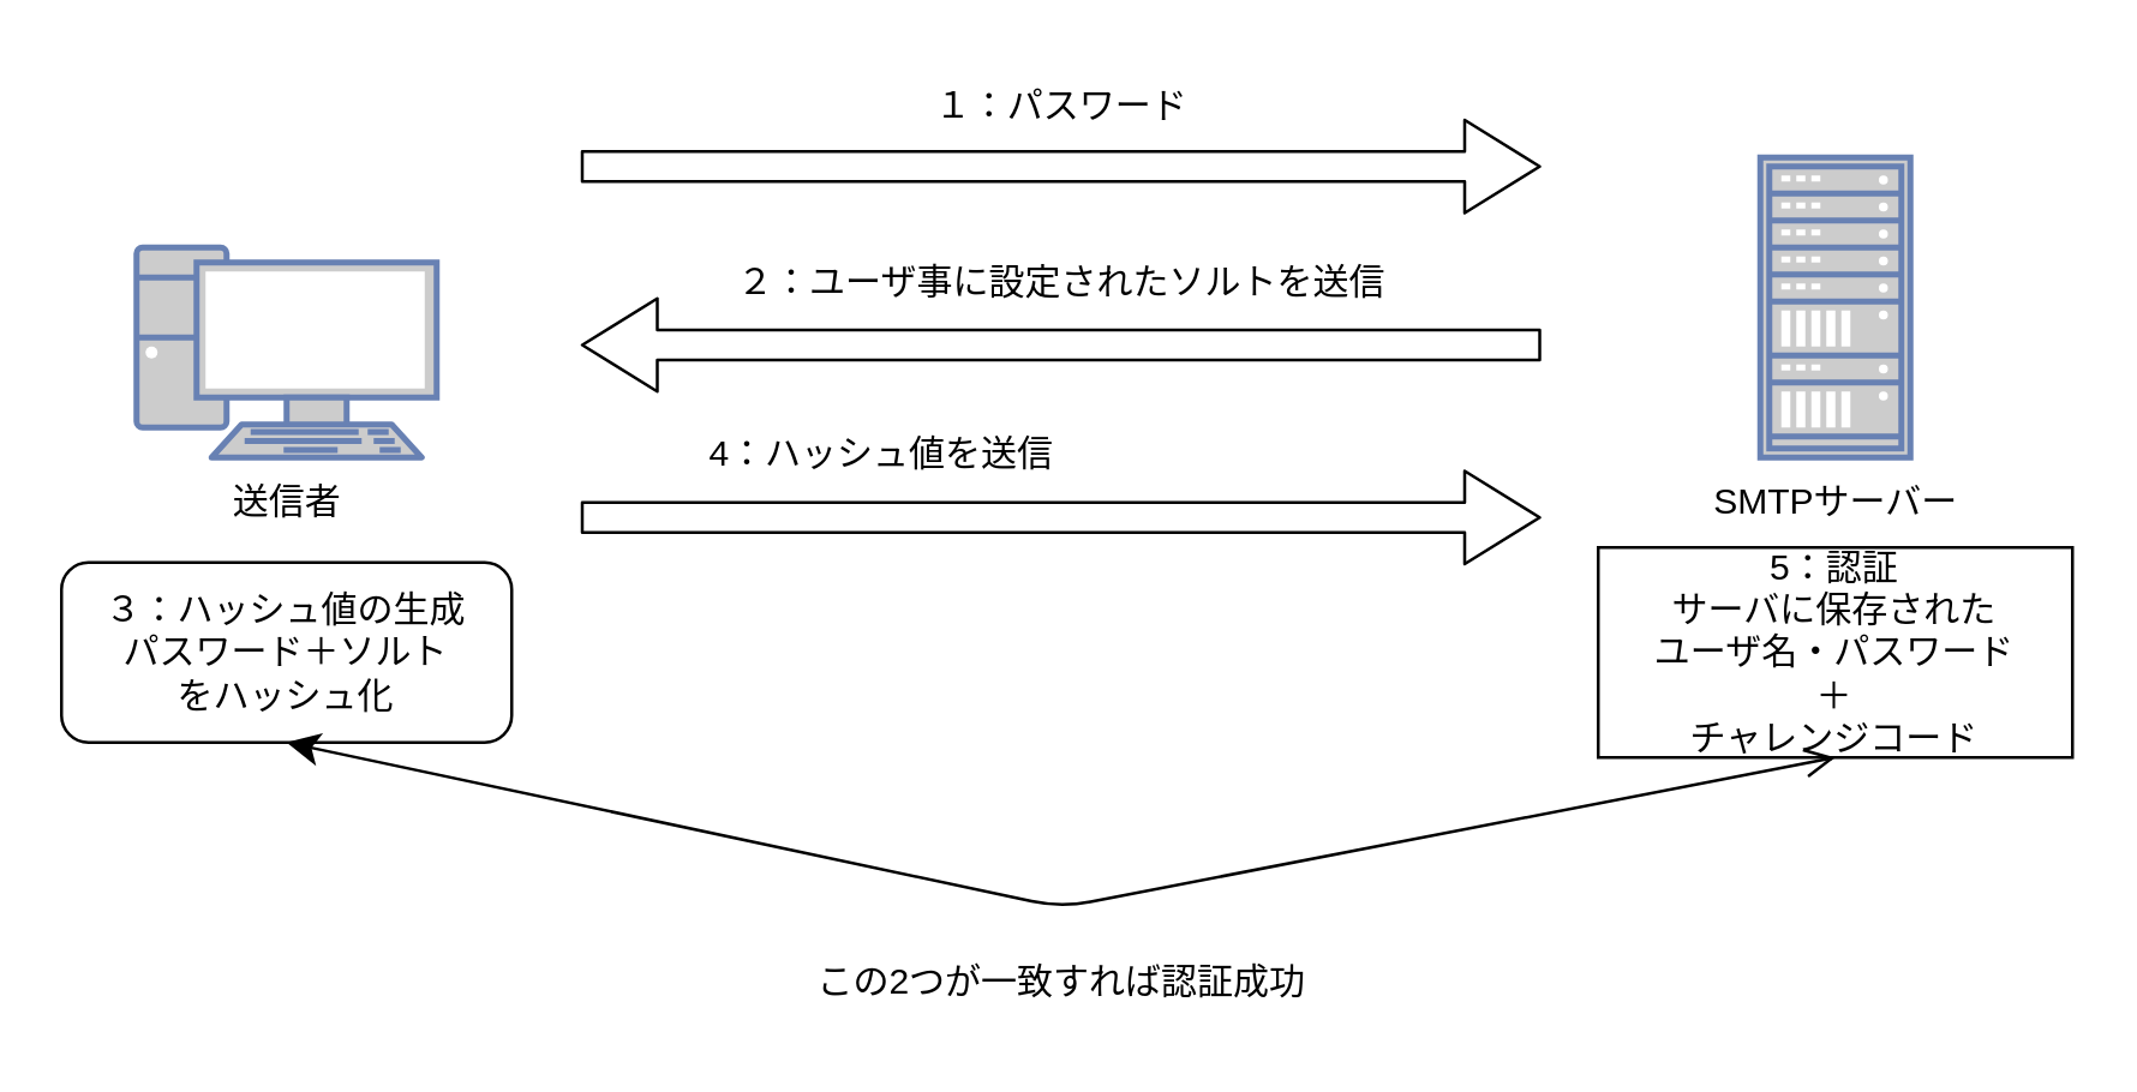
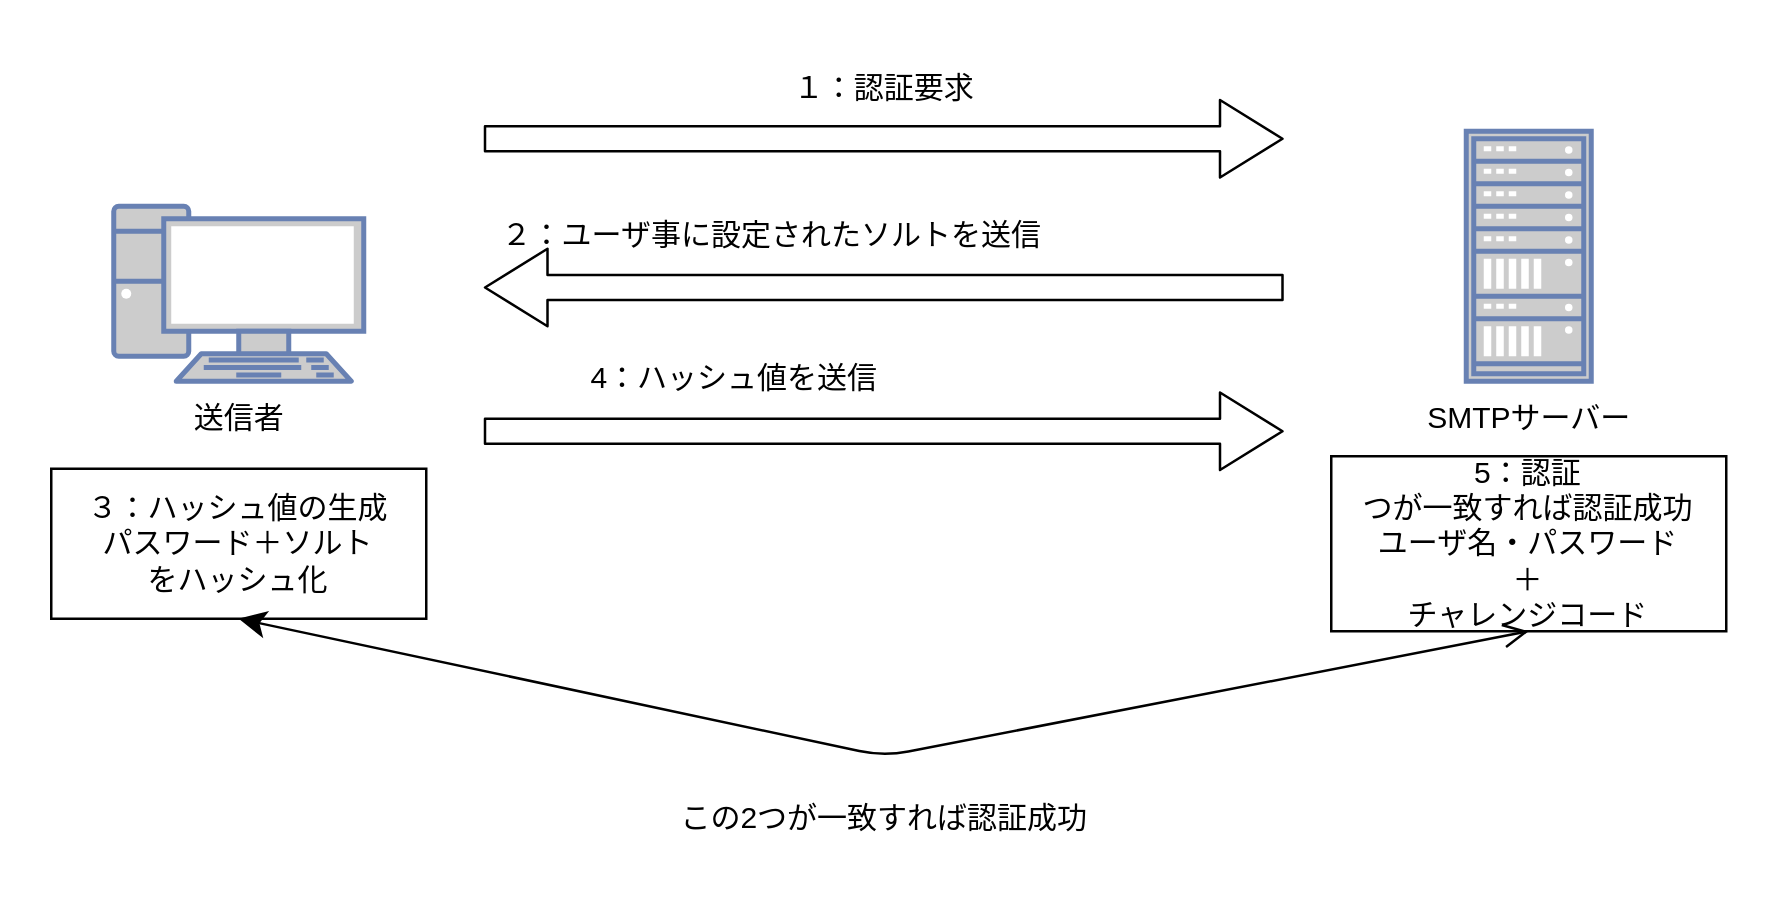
- <mxCell id="7" value="１：パスワード" style="text;html=1;align=center;verticalAlign=middle;resizable=0;points=[];autosize=1;strokeColor=none;fillColor=none;" vertex="1" parent="1"><mxGeometry x="303" y="20" width="100" height="30" as="geometry" /></mxCell>
+ <mxCell id="7" value="１：認証要求" style="text;html=1;align=center;verticalAlign=middle;resizable=0;points=[];autosize=1;strokeColor=none;fillColor=none;" vertex="1" parent="1"><mxGeometry x="303" y="20" width="100" height="30" as="geometry" /></mxCell>
- <mxCell id="9" value="２：ユーザ事に設定されたソルトを送信" style="text;html=1;align=center;verticalAlign=middle;resizable=0;points=[];autosize=1;strokeColor=none;fillColor=none;" vertex="1" parent="1"><mxGeometry x="233" y="79" width="240" height="30" as="geometry" /></mxCell>
+ <mxCell id="9" value="２：ユーザ事に設定されたソルトを送信" style="text;html=1;align=center;verticalAlign=middle;resizable=0;points=[];autosize=1;strokeColor=none;fillColor=none;" vertex="1" parent="1"><mxGeometry x="188" y="79" width="240" height="30" as="geometry" /></mxCell>
- <mxCell id="10" value="&lt;span style=&quot;&quot;&gt;３：ハッシュ値の生成&lt;/span&gt;&lt;br style=&quot;border-color: var(--border-color);&quot;&gt;パスワード＋ソルト&lt;br&gt;をハッシュ化" style="whiteSpace=wrap;html=1;rounded=1;" vertex="1" parent="1"><mxGeometry x="20" y="187" width="150" height="60" as="geometry" /></mxCell>
+ <mxCell id="10" value="&lt;span style=&quot;&quot;&gt;３：ハッシュ値の生成&lt;/span&gt;&lt;br style=&quot;border-color: var(--border-color);&quot;&gt;パスワード＋ソルト&lt;br&gt;をハッシュ化" style="whiteSpace=wrap;html=1;" vertex="1" parent="1"><mxGeometry x="20" y="187" width="150" height="60" as="geometry" /></mxCell>
- <mxCell id="13" value="5：認証&lt;br&gt;サーバに保存された&lt;br&gt;ユーザ名・パスワード&lt;br&gt;＋&lt;br&gt;チャレンジコード" style="whiteSpace=wrap;html=1;" vertex="1" parent="1"><mxGeometry x="532" y="182" width="158" height="70" as="geometry" /></mxCell>
+ <mxCell id="13" value="5：認証&lt;br&gt;つが一致すれば認証成功&lt;br&gt;ユーザ名・パスワード&lt;br&gt;＋&lt;br&gt;チャレンジコード" style="whiteSpace=wrap;html=1;" vertex="1" parent="1"><mxGeometry x="532" y="182" width="158" height="70" as="geometry" /></mxCell>
